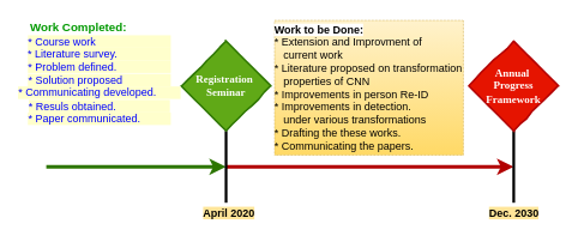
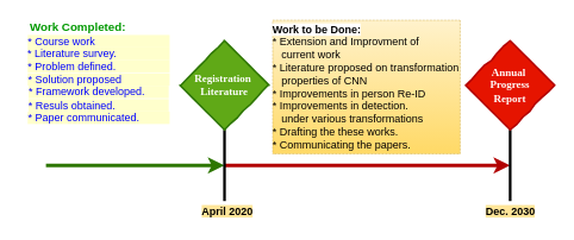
- <mxCell id="8" value="&lt;b&gt;&lt;font color=&quot;#009900&quot;&gt;&lt;font style=&quot;font-size: 13px ; background-color: rgb(255 , 255 , 255)&quot;&gt;Work Completed:&lt;/font&gt;&lt;font size=&quot;2&quot;&gt;&amp;nbsp; &amp;nbsp; &amp;nbsp; &amp;nbsp; &amp;nbsp; &amp;nbsp; &amp;nbsp;&lt;/font&gt;&lt;/font&gt;&lt;/b&gt;&lt;br&gt;&lt;span style=&quot;background-color: rgb(255 , 255 , 204)&quot;&gt;&lt;font color=&quot;#0000ff&quot;&gt;* Course work &amp;nbsp; &amp;nbsp; &amp;nbsp; &amp;nbsp; &amp;nbsp; &amp;nbsp; &amp;nbsp; &amp;nbsp; &amp;nbsp; &amp;nbsp; &amp;nbsp; &amp;nbsp;&amp;nbsp;&lt;br&gt;* Literature survey. &amp;nbsp; &amp;nbsp; &amp;nbsp; &amp;nbsp; &amp;nbsp; &amp;nbsp; &amp;nbsp; &amp;nbsp; &amp;nbsp;&lt;br&gt;* Problem defined. &amp;nbsp; &amp;nbsp; &amp;nbsp; &amp;nbsp; &amp;nbsp; &amp;nbsp; &amp;nbsp; &amp;nbsp; &amp;nbsp;&lt;br&gt;* Solution proposed &amp;nbsp; &amp;nbsp; &amp;nbsp; &amp;nbsp; &amp;nbsp; &amp;nbsp; &amp;nbsp; &amp;nbsp;&lt;br&gt;* Communicating developed. &amp;nbsp; &amp;nbsp; &amp;nbsp; &amp;nbsp;&lt;br&gt;* Resuls obtained. &amp;nbsp; &amp;nbsp; &amp;nbsp; &amp;nbsp; &amp;nbsp; &amp;nbsp; &amp;nbsp; &amp;nbsp; &amp;nbsp;&lt;br&gt;* Paper communicated. &amp;nbsp; &amp;nbsp; &amp;nbsp; &amp;nbsp; &amp;nbsp;&lt;br&gt;&lt;/font&gt;&lt;/span&gt;&amp;nbsp; &amp;nbsp; &amp;nbsp; &amp;nbsp; &amp;nbsp;&amp;nbsp;&lt;br&gt;&amp;nbsp; &amp;nbsp;&amp;nbsp;" style="text;html=1;align=center;verticalAlign=middle;resizable=0;points=[];autosize=1;" parent="1" vertex="1"><mxGeometry x="20" y="20" width="180" height="150" as="geometry" /></mxCell>
+ <mxCell id="8" value="&lt;b&gt;&lt;font color=&quot;#009900&quot;&gt;&lt;font style=&quot;font-size: 13px ; background-color: rgb(255 , 255 , 255)&quot;&gt;Work Completed:&lt;/font&gt;&lt;font size=&quot;2&quot;&gt;&amp;nbsp; &amp;nbsp; &amp;nbsp; &amp;nbsp; &amp;nbsp; &amp;nbsp; &amp;nbsp;&lt;/font&gt;&lt;/font&gt;&lt;/b&gt;&lt;br&gt;&lt;span style=&quot;background-color: rgb(255 , 255 , 204)&quot;&gt;&lt;font color=&quot;#0000ff&quot;&gt;* Course work &amp;nbsp; &amp;nbsp; &amp;nbsp; &amp;nbsp; &amp;nbsp; &amp;nbsp; &amp;nbsp; &amp;nbsp; &amp;nbsp; &amp;nbsp; &amp;nbsp; &amp;nbsp;&amp;nbsp;&lt;br&gt;* Literature survey. &amp;nbsp; &amp;nbsp; &amp;nbsp; &amp;nbsp; &amp;nbsp; &amp;nbsp; &amp;nbsp; &amp;nbsp; &amp;nbsp;&lt;br&gt;* Problem defined. &amp;nbsp; &amp;nbsp; &amp;nbsp; &amp;nbsp; &amp;nbsp; &amp;nbsp; &amp;nbsp; &amp;nbsp; &amp;nbsp;&lt;br&gt;* Solution proposed &amp;nbsp; &amp;nbsp; &amp;nbsp; &amp;nbsp; &amp;nbsp; &amp;nbsp; &amp;nbsp; &amp;nbsp;&lt;br&gt;* Framework developed. &amp;nbsp; &amp;nbsp; &amp;nbsp; &amp;nbsp;&lt;br&gt;* Resuls obtained. &amp;nbsp; &amp;nbsp; &amp;nbsp; &amp;nbsp; &amp;nbsp; &amp;nbsp; &amp;nbsp; &amp;nbsp; &amp;nbsp;&lt;br&gt;* Paper communicated. &amp;nbsp; &amp;nbsp; &amp;nbsp; &amp;nbsp; &amp;nbsp;&lt;br&gt;&lt;/font&gt;&lt;/span&gt;&amp;nbsp; &amp;nbsp; &amp;nbsp; &amp;nbsp; &amp;nbsp;&amp;nbsp;&lt;br&gt;&amp;nbsp; &amp;nbsp;&amp;nbsp;" style="text;html=1;align=center;verticalAlign=middle;resizable=0;points=[];autosize=1;" parent="1" vertex="1"><mxGeometry x="20" y="20" width="180" height="150" as="geometry" /></mxCell>
- <mxCell id="6" value="Registration&amp;nbsp;&lt;br&gt;Seminar" style="rhombus;html=1;align=center;whiteSpace=wrap;comic=1;strokeWidth=2;fontFamily=Comic Sans MS;fontStyle=1;fillColor=#60a917;strokeColor=#2D7600;fontColor=#ffffff;gradientColor=none;gradientDirection=west;" parent="1" vertex="1"><mxGeometry x="201" y="45" width="100" height="100" as="geometry" /></mxCell>
+ <mxCell id="6" value="Registration&amp;nbsp;&lt;br&gt;Literature" style="rhombus;html=1;align=center;whiteSpace=wrap;comic=1;strokeWidth=2;fontFamily=Comic Sans MS;fontStyle=1;fillColor=#60a917;strokeColor=#2D7600;fontColor=#ffffff;gradientColor=none;gradientDirection=west;" parent="1" vertex="1"><mxGeometry x="201" y="45" width="100" height="100" as="geometry" /></mxCell>
- <mxCell id="7" value="Annual&amp;nbsp;&lt;br&gt;Progress&lt;br&gt;Framework" style="rhombus;html=1;align=center;whiteSpace=wrap;comic=1;strokeWidth=2;fontFamily=Comic Sans MS;fontStyle=1;fillColor=#e51400;strokeColor=#B20000;fontColor=#ffffff;gradientColor=none;gradientDirection=west;" parent="1" vertex="1"><mxGeometry x="521" y="45" width="100" height="100" as="geometry" /></mxCell>
+ <mxCell id="7" value="Annual&amp;nbsp;&lt;br&gt;Progress&lt;br&gt;Report" style="rhombus;html=1;align=center;whiteSpace=wrap;comic=1;strokeWidth=2;fontFamily=Comic Sans MS;fontStyle=1;fillColor=#e51400;strokeColor=#B20000;fontColor=#ffffff;gradientColor=none;gradientDirection=west;" parent="1" vertex="1"><mxGeometry x="521" y="45" width="100" height="100" as="geometry" /></mxCell>
